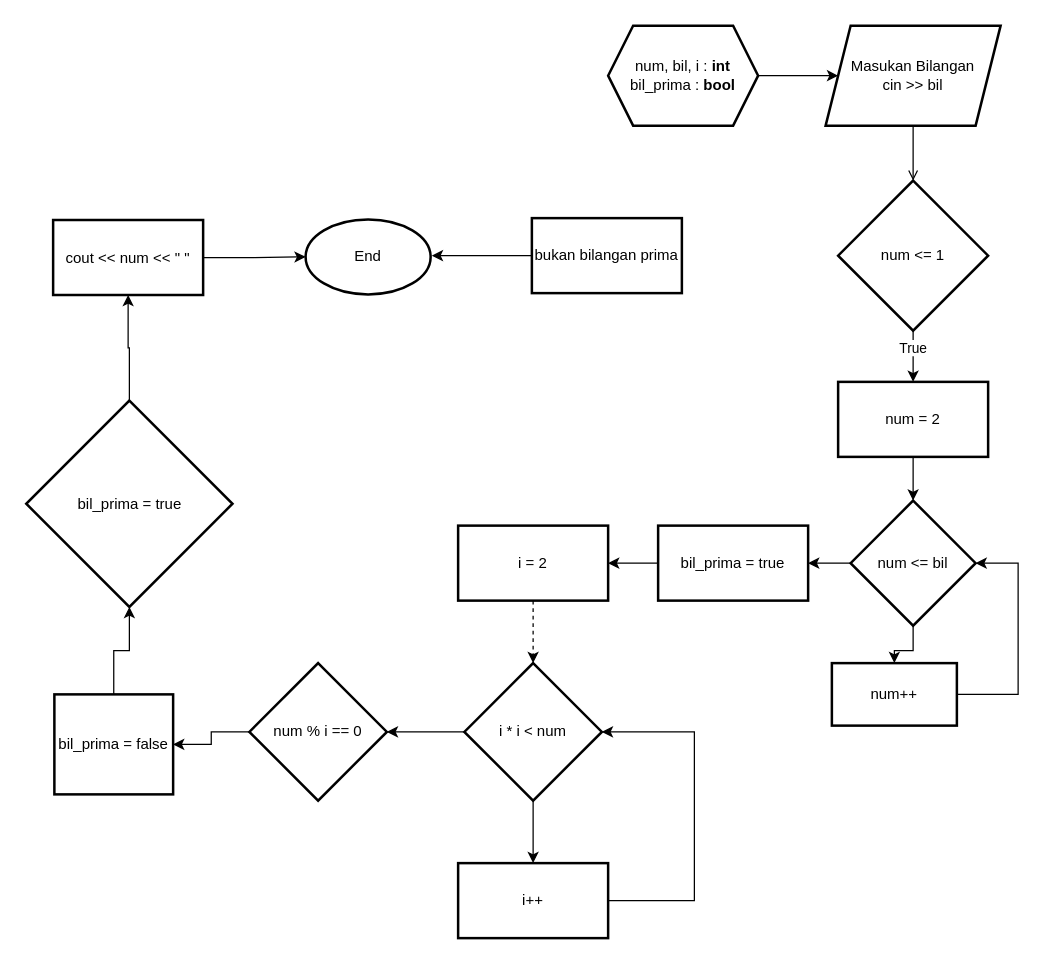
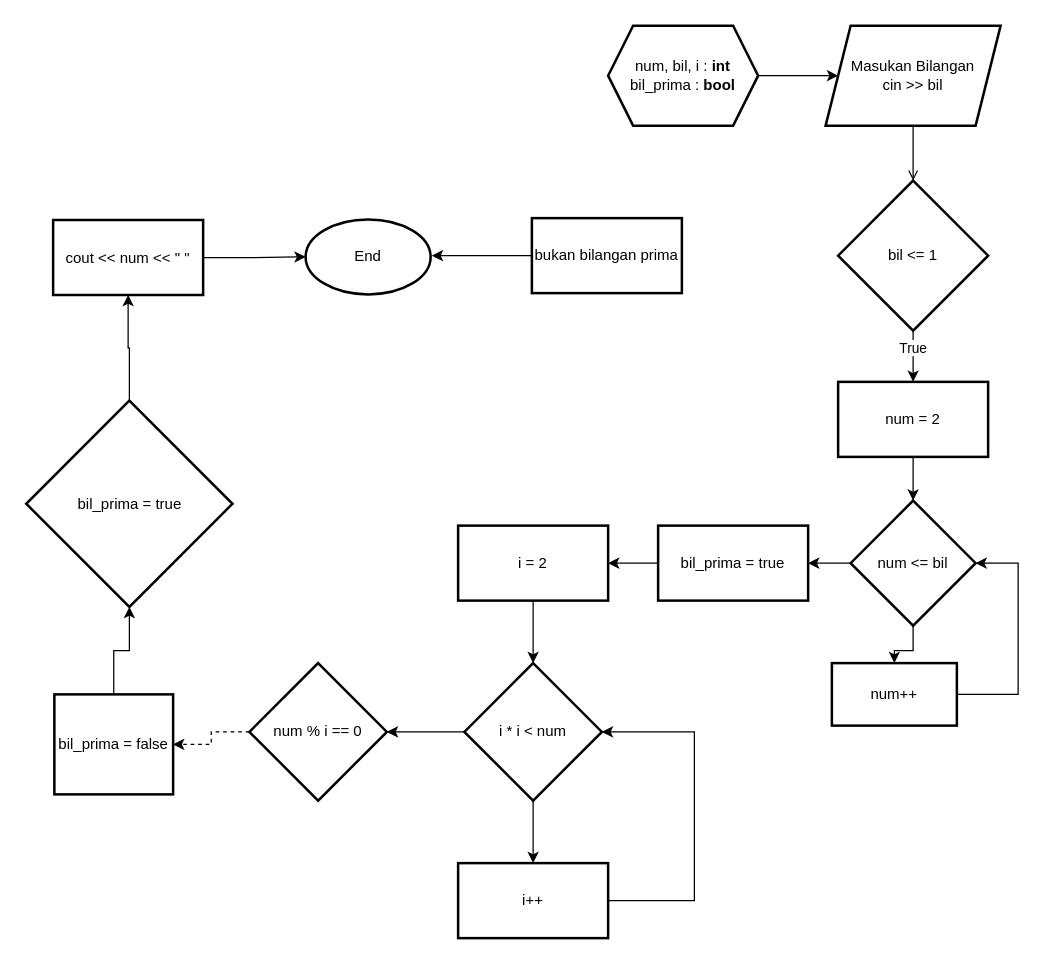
- <mxCell id="8" value="num &amp;lt;= 1" style="rhombus;whiteSpace=wrap;html=1;strokeWidth=2;" parent="1" vertex="1"><mxGeometry x="670" y="144" width="120" height="120" as="geometry" /></mxCell>
+ <mxCell id="8" value="bil &amp;lt;= 1" style="rhombus;whiteSpace=wrap;html=1;strokeWidth=2;" parent="1" vertex="1"><mxGeometry x="670" y="144" width="120" height="120" as="geometry" /></mxCell>
- <mxCell id="20" value="" style="edgeStyle=orthogonalEdgeStyle;rounded=0;orthogonalLoop=1;jettySize=auto;html=1;dashed=1;" parent="1" source="21" target="24" edge="1"><mxGeometry relative="1" as="geometry" /></mxCell>
+ <mxCell id="20" value="" style="edgeStyle=orthogonalEdgeStyle;rounded=0;orthogonalLoop=1;jettySize=auto;html=1;" parent="1" source="21" target="24" edge="1"><mxGeometry relative="1" as="geometry" /></mxCell>
- <mxCell id="27" value="" style="edgeStyle=orthogonalEdgeStyle;rounded=0;orthogonalLoop=1;jettySize=auto;html=1;" edge="1" parent="1" source="28" target="30"><mxGeometry relative="1" as="geometry" /></mxCell>
+ <mxCell id="27" value="" style="edgeStyle=orthogonalEdgeStyle;rounded=0;orthogonalLoop=1;jettySize=auto;html=1;dashed=1;" edge="1" parent="1" source="28" target="30"><mxGeometry relative="1" as="geometry" /></mxCell>
